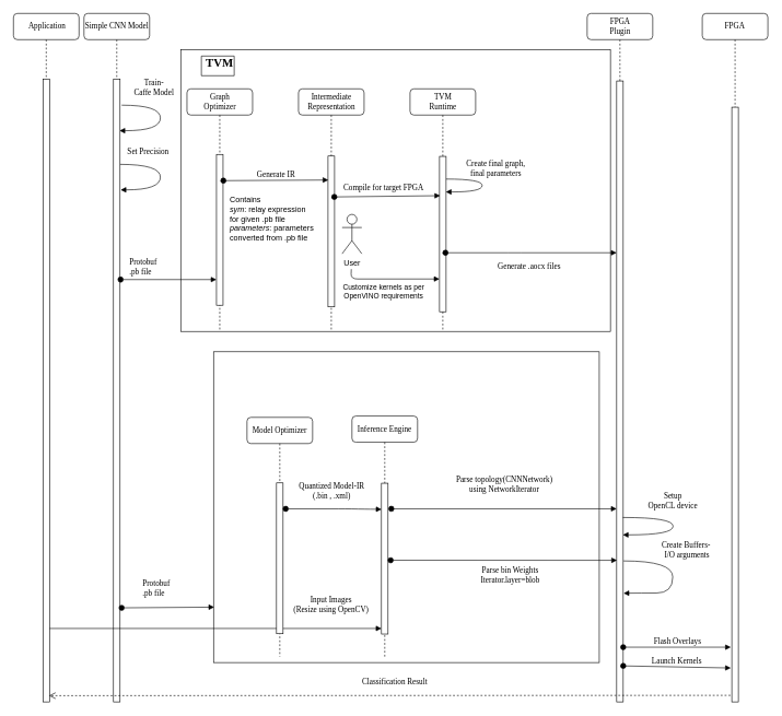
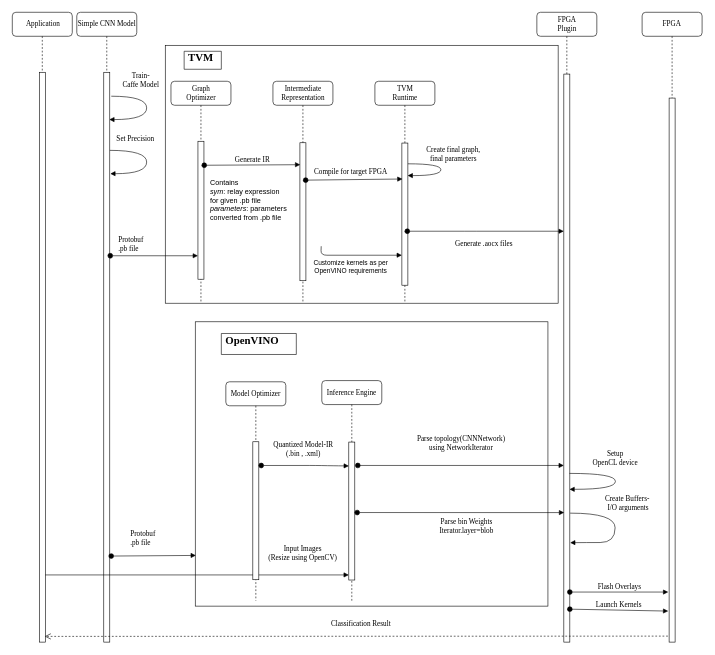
- <mxCell id="17" value="&lt;font style=&quot;font-size: 18px&quot;&gt;&lt;b&gt;&amp;nbsp;TVM&lt;/b&gt;&lt;/font&gt;" style="shape=note;whiteSpace=wrap;html=1;size=0;verticalAlign=top;align=left;spacingTop=-6;rounded=0;shadow=0;comic=0;labelBackgroundColor=none;strokeColor=#000000;strokeWidth=1;fillColor=#FFFFFF;fontFamily=Verdana;fontSize=12;fontColor=#000000;" parent="1" vertex="1"><mxGeometry x="306.5" y="85" width="50" height="30" as="geometry" /></mxCell>
+ <mxCell id="17" value="&lt;font style=&quot;font-size: 18px&quot;&gt;&lt;b&gt;&amp;nbsp;TVM&lt;/b&gt;&lt;/font&gt;" style="shape=note;whiteSpace=wrap;html=1;size=0;verticalAlign=top;align=left;spacingTop=-6;rounded=0;shadow=0;comic=0;labelBackgroundColor=none;strokeColor=#000000;strokeWidth=1;fillColor=#FFFFFF;fontFamily=Verdana;fontSize=12;fontColor=#000000;" parent="1" vertex="1"><mxGeometry x="306.5" y="85" width="62" height="30" as="geometry" /></mxCell>
- <mxCell id="44" value="User" style="shape=umlActor;verticalLabelPosition=bottom;labelBackgroundColor=#ffffff;verticalAlign=top;html=1;" vertex="1" parent="1"><mxGeometry x="521" y="326.5" width="30" height="60" as="geometry" /></mxCell>
+ <mxCell id="30" value="&lt;font style=&quot;font-size: 18px&quot;&gt;&lt;b&gt;&amp;nbsp;OpenVINO&amp;nbsp;&lt;/b&gt;&lt;/font&gt;" style="shape=note;whiteSpace=wrap;html=1;size=0;verticalAlign=top;align=left;spacingTop=-6;rounded=0;shadow=0;comic=0;labelBackgroundColor=none;strokeColor=#000000;strokeWidth=1;fillColor=#FFFFFF;fontFamily=Verdana;fontSize=12;fontColor=#000000;" parent="1" vertex="1"><mxGeometry x="368.5" y="555.5" width="125" height="35" as="geometry" /></mxCell>
